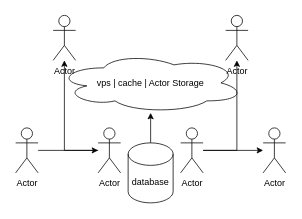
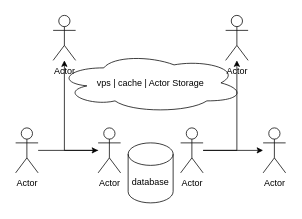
- <mxCell id="2" value="" style="edgeStyle=orthogonalEdgeStyle;rounded=0;orthogonalLoop=1;jettySize=auto;html=1;" edge="1" parent="1" source="3" target="4"><mxGeometry relative="1" as="geometry" /></mxCell>
